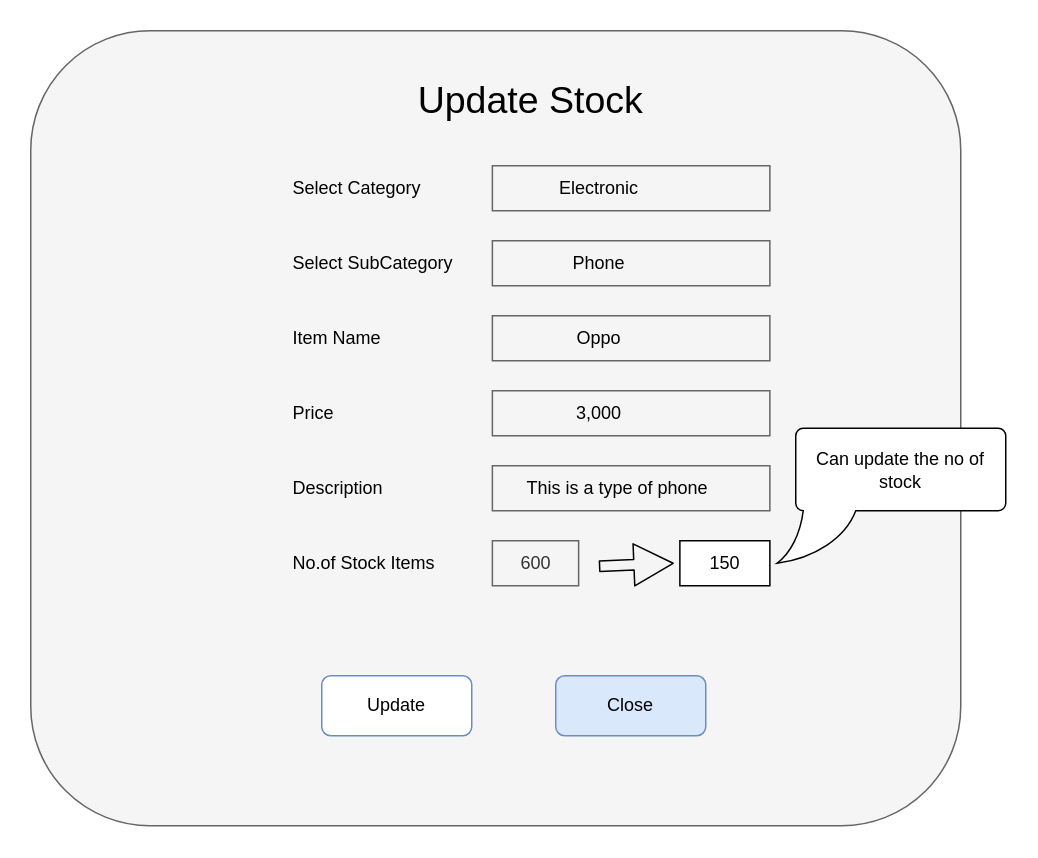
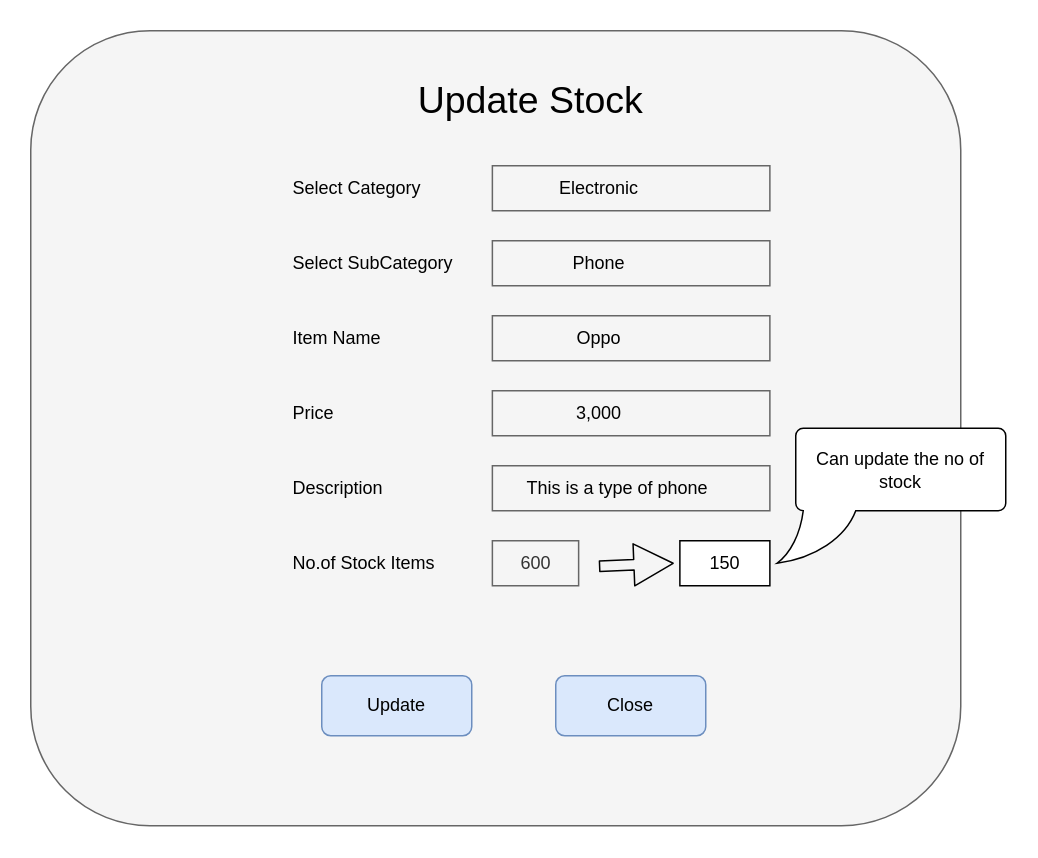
- <mxCell id="10" value="Update" style="rounded=1;whiteSpace=wrap;html=1;fillColor=#ffffff;strokeColor=#6c8ebf;" parent="1" vertex="1"><mxGeometry x="214" y="450" width="100" height="40" as="geometry" /></mxCell>
+ <mxCell id="10" value="Update" style="rounded=1;whiteSpace=wrap;html=1;fillColor=#dae8fc;strokeColor=#6c8ebf;" parent="1" vertex="1"><mxGeometry x="214" y="450" width="100" height="40" as="geometry" /></mxCell>
